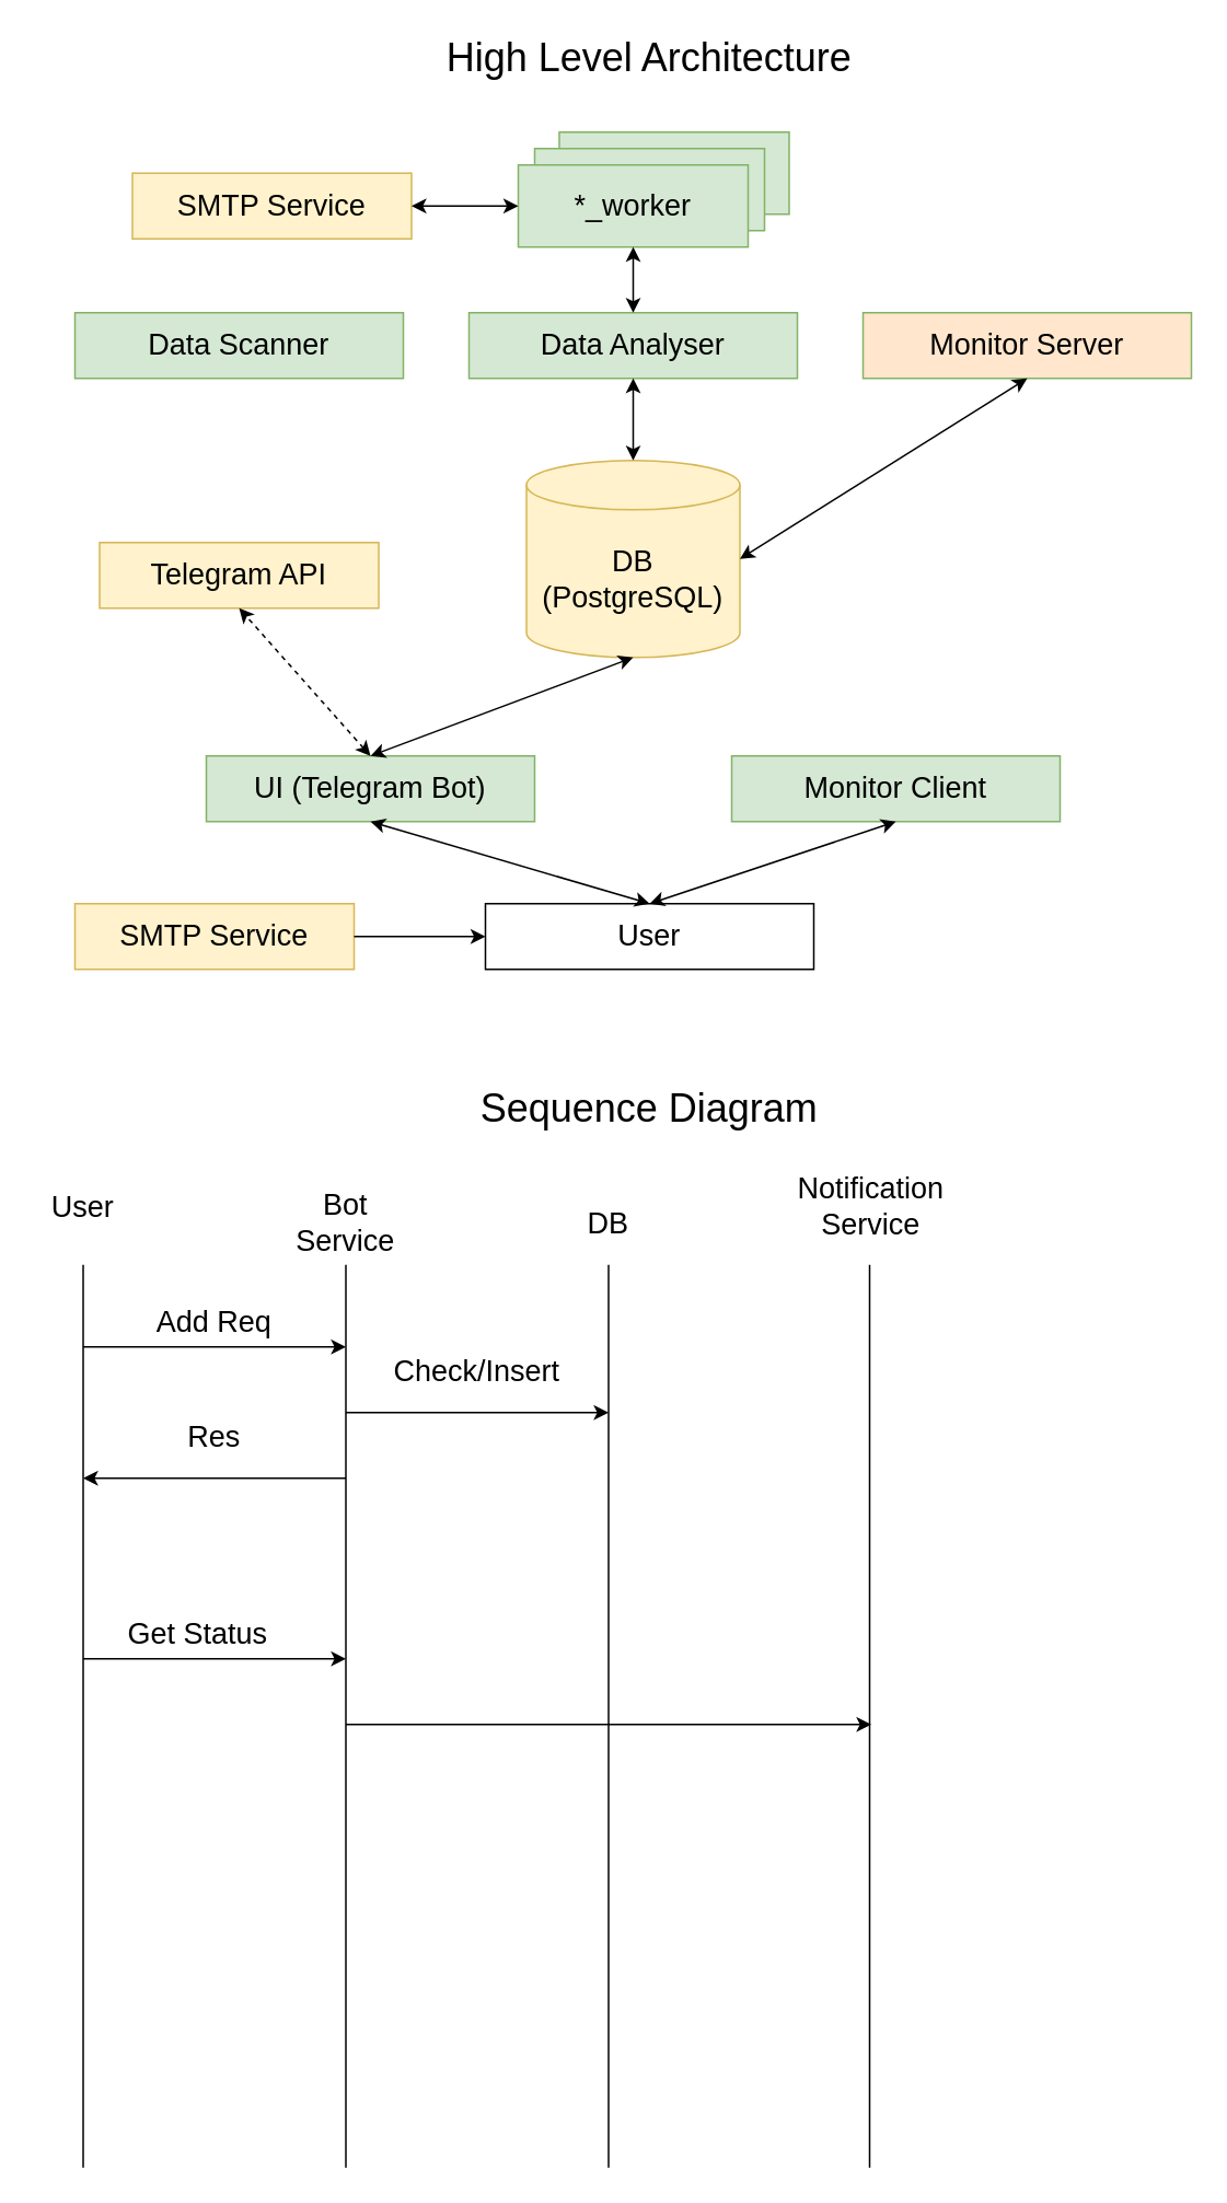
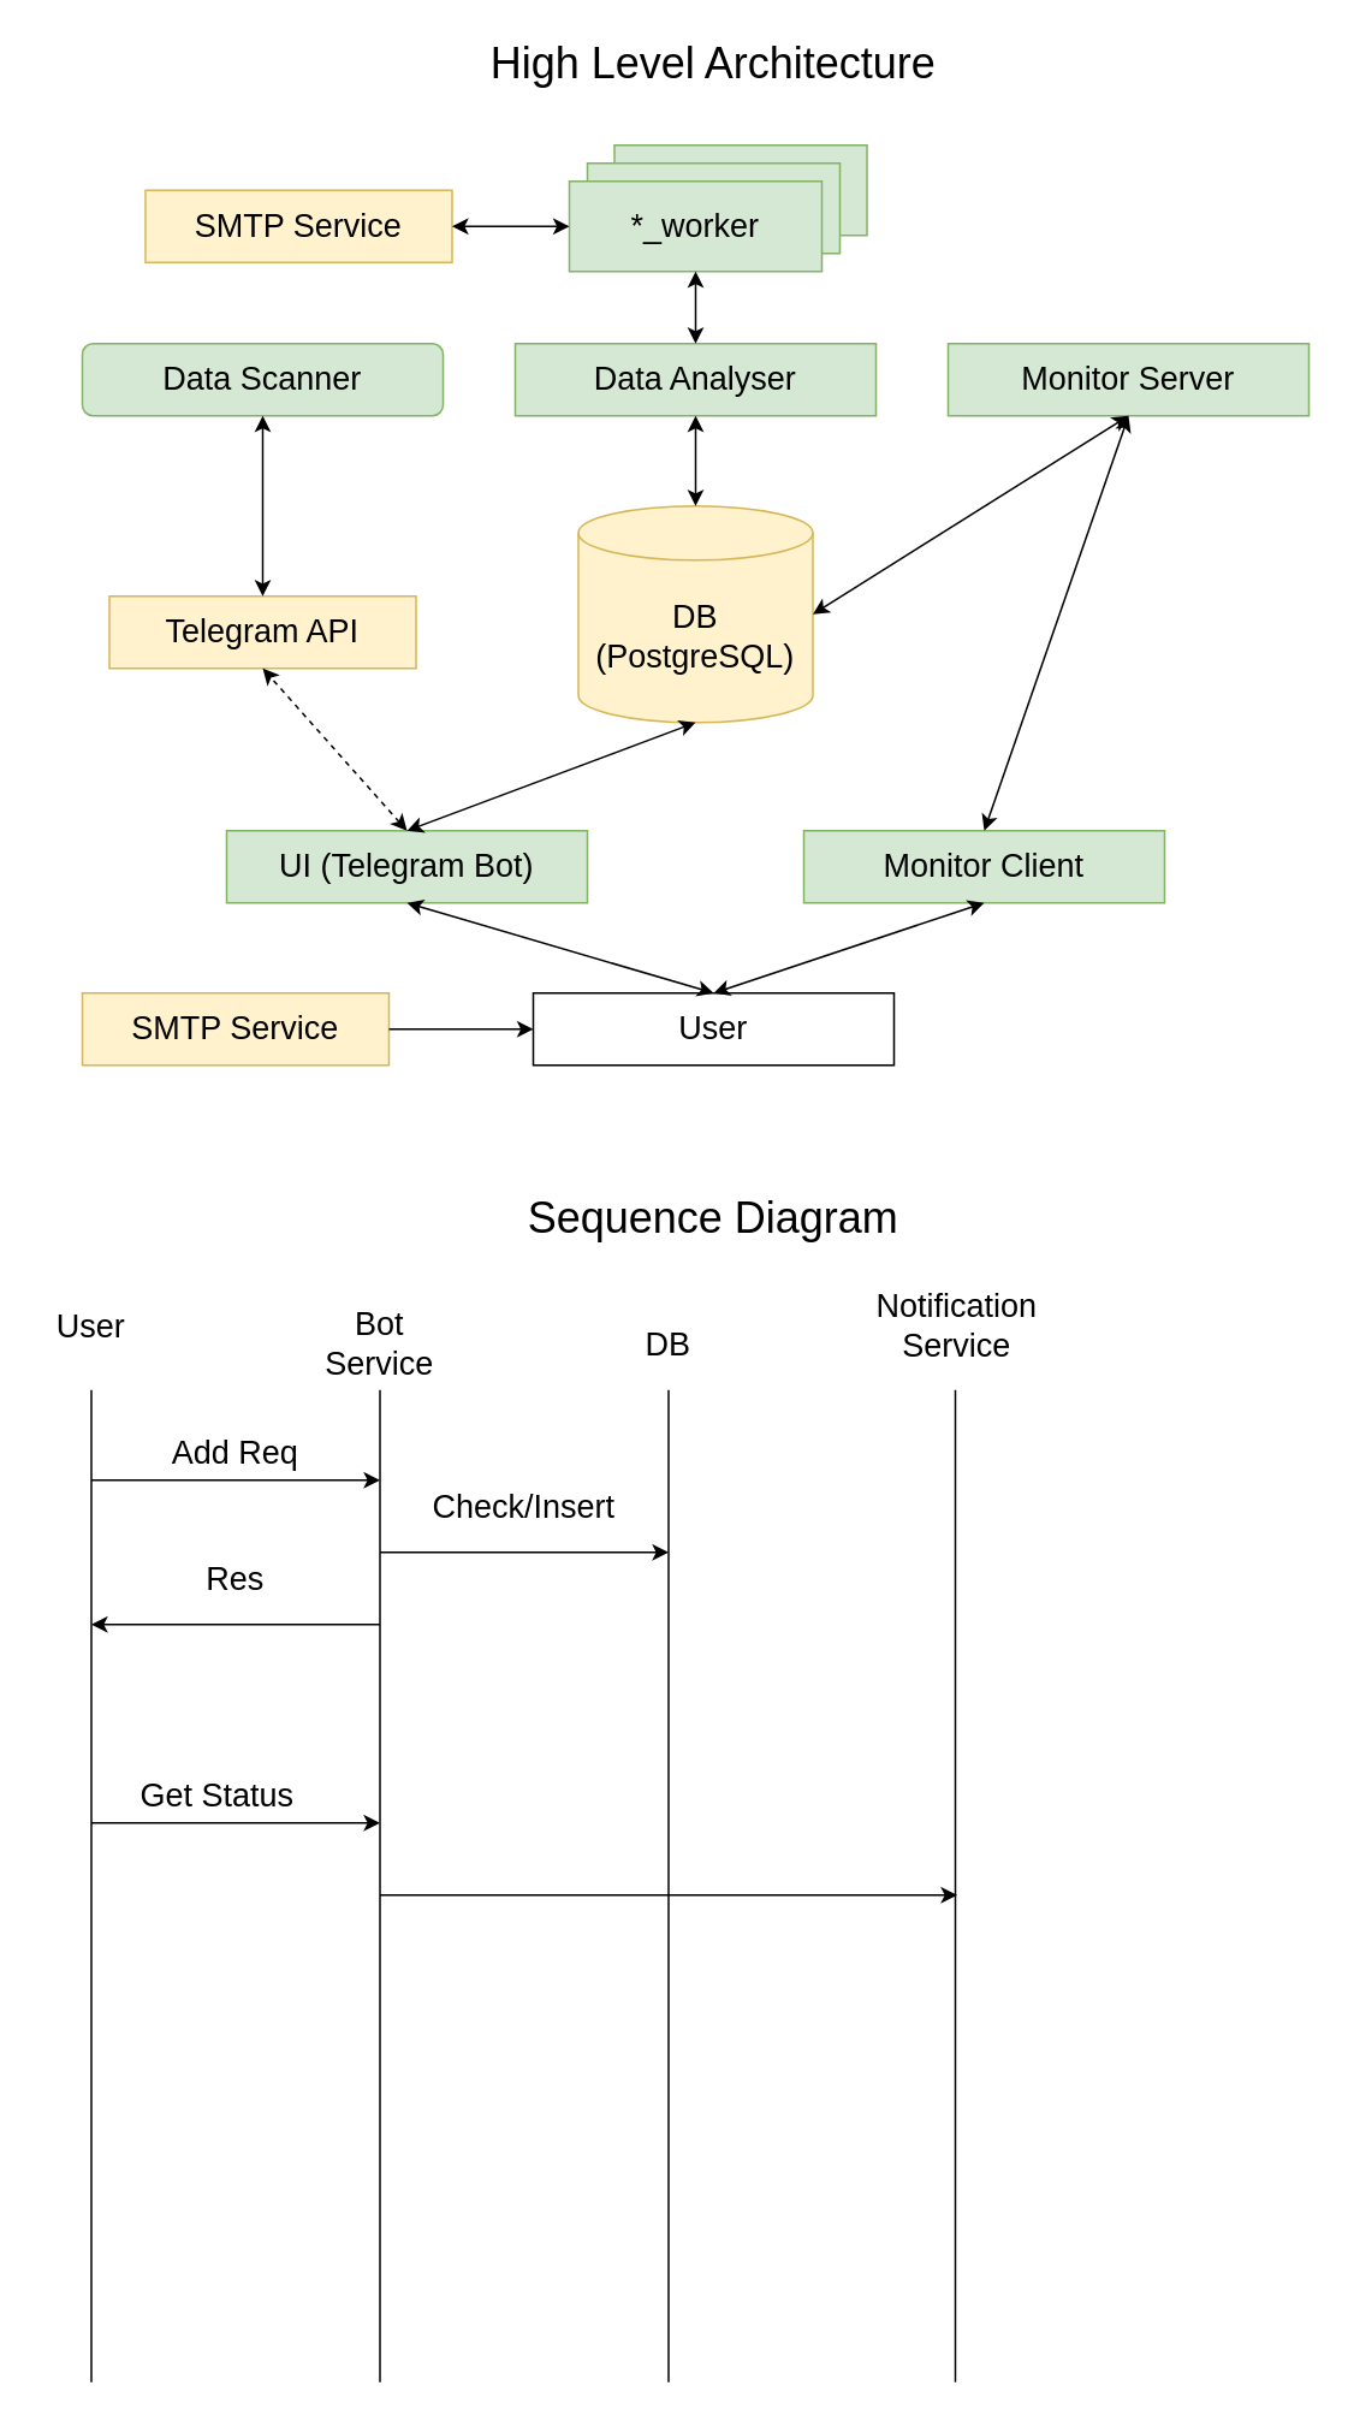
- <mxCell id="3" value="&lt;font style=&quot;font-size: 18px&quot;&gt;Data Scanner&lt;br&gt;&lt;/font&gt;" style="rounded=0;whiteSpace=wrap;html=1;fillColor=#d5e8d4;strokeColor=#82b366;" parent="1" vertex="1"><mxGeometry x="45" y="190" width="200" height="40" as="geometry" /></mxCell>
+ <mxCell id="3" value="&lt;font style=&quot;font-size: 18px&quot;&gt;Data Scanner&lt;br&gt;&lt;/font&gt;" style="whiteSpace=wrap;html=1;fillColor=#d5e8d4;strokeColor=#82b366;rounded=1;" parent="1" vertex="1"><mxGeometry x="45" y="190" width="200" height="40" as="geometry" /></mxCell>
- <mxCell id="5" value="&lt;font style=&quot;font-size: 18px&quot;&gt;Monitor Server&lt;br&gt;&lt;/font&gt;" style="rounded=0;whiteSpace=wrap;html=1;fillColor=#ffe6cc;strokeColor=#82b366;" parent="1" vertex="1"><mxGeometry x="525" y="190" width="200" height="40" as="geometry" /></mxCell>
+ <mxCell id="5" value="&lt;font style=&quot;font-size: 18px&quot;&gt;Monitor Server&lt;br&gt;&lt;/font&gt;" style="rounded=0;whiteSpace=wrap;html=1;fillColor=#d5e8d4;strokeColor=#82b366;" parent="1" vertex="1"><mxGeometry x="525" y="190" width="200" height="40" as="geometry" /></mxCell>
+ <mxCell id="30" value="" style="endArrow=classic;startArrow=classic;html=1;rounded=0;exitX=0.5;exitY=0;exitDx=0;exitDy=0;entryX=0.5;entryY=1;entryDx=0;entryDy=0;" edge="1" parent="1" source="6" target="3"><mxGeometry width="50" height="50" relative="1" as="geometry"><mxPoint x="285" y="430" as="sourcePoint" /><mxPoint x="145" y="210" as="targetPoint" /></mxGeometry></mxCell>
+ <mxCell id="33" value="" style="endArrow=classic;startArrow=classic;html=1;rounded=0;entryX=0.5;entryY=1;entryDx=0;entryDy=0;exitX=0.5;exitY=0;exitDx=0;exitDy=0;" edge="1" parent="1" source="31" target="5"><mxGeometry width="50" height="50" relative="1" as="geometry"><mxPoint x="315" y="510" as="sourcePoint" /><mxPoint x="625" y="380" as="targetPoint" /></mxGeometry></mxCell>
